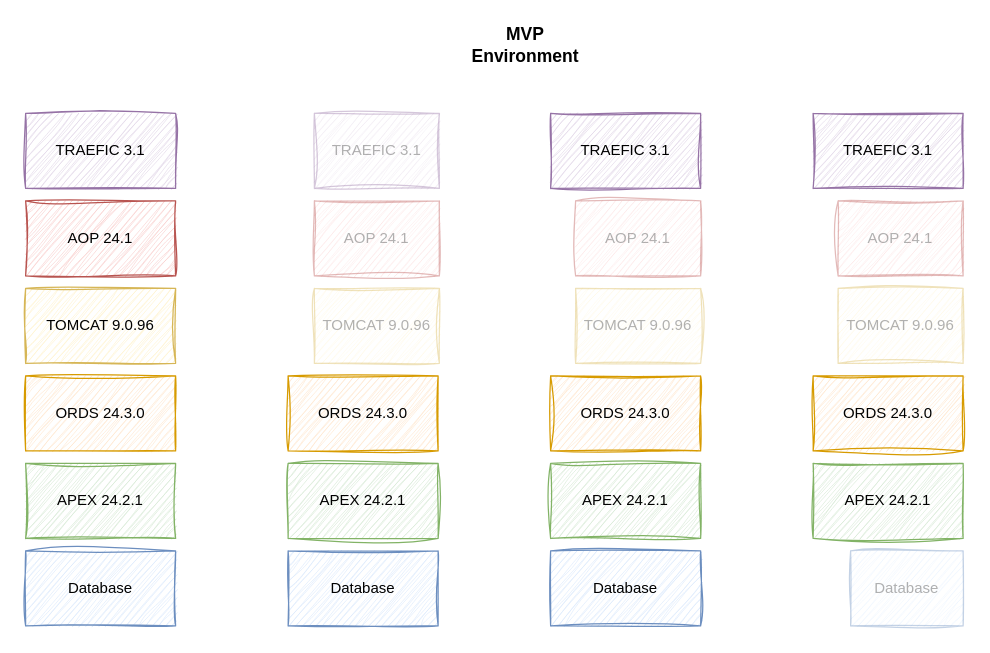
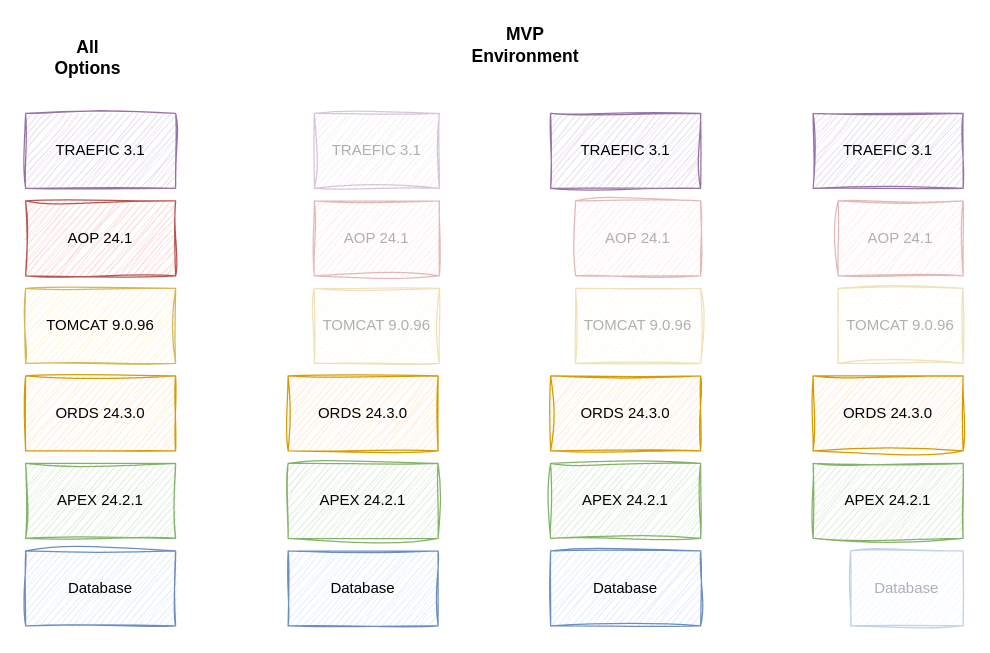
+ <mxCell id="26" value="All Options" style="text;html=1;align=center;verticalAlign=middle;whiteSpace=wrap;rounded=0;fontSize=14;fontStyle=1" vertex="1" parent="1"><mxGeometry x="40" y="30" width="60" height="30" as="geometry" /></mxCell>
